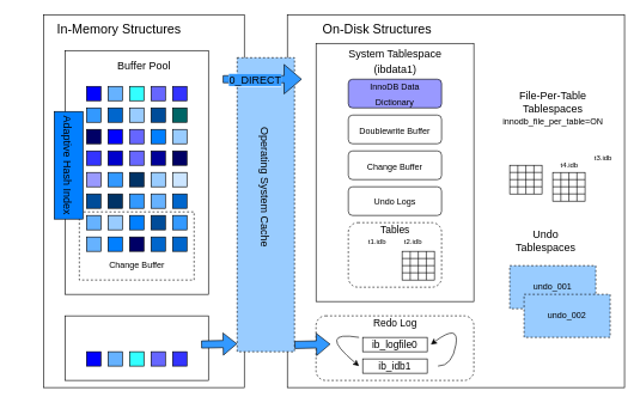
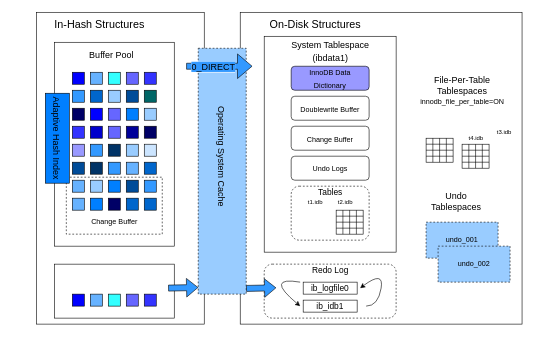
- <mxCell id="3" value="In-Memory Structures" style="text;html=1;align=center;verticalAlign=middle;resizable=0;points=[];autosize=1;fontSize=18;" parent="1" vertex="1"><mxGeometry x="70" y="25" width="190" height="30" as="geometry" /></mxCell>
+ <mxCell id="3" value="In-Hash Structures" style="text;html=1;align=center;verticalAlign=middle;resizable=0;points=[];autosize=1;fontSize=18;" parent="1" vertex="1"><mxGeometry x="70" y="25" width="190" height="30" as="geometry" /></mxCell>
- <mxCell id="47" value="Buffer Pool" style="text;html=1;align=center;verticalAlign=middle;resizable=0;points=[];autosize=1;fontSize=15;" parent="1" vertex="1"><mxGeometry x="155" y="80" width="90" height="20" as="geometry" /></mxCell>
+ <mxCell id="47" value="Buffer Pool" style="text;html=1;align=center;verticalAlign=middle;resizable=0;points=[];autosize=1;fontSize=15;" parent="1" vertex="1"><mxGeometry x="140" y="80" width="90" height="20" as="geometry" /></mxCell>
